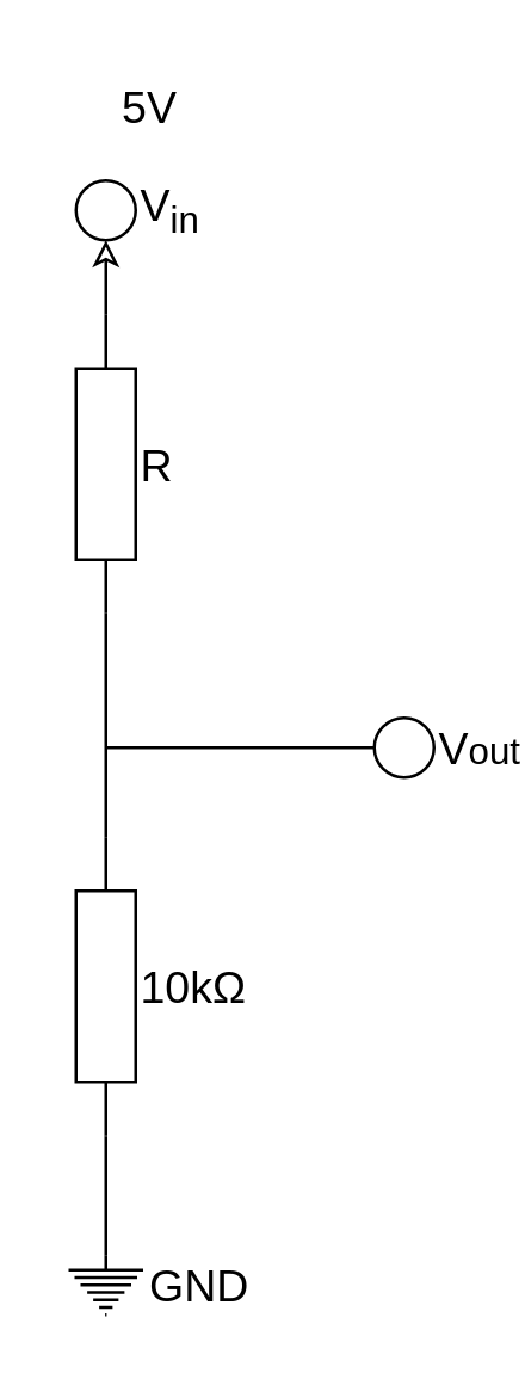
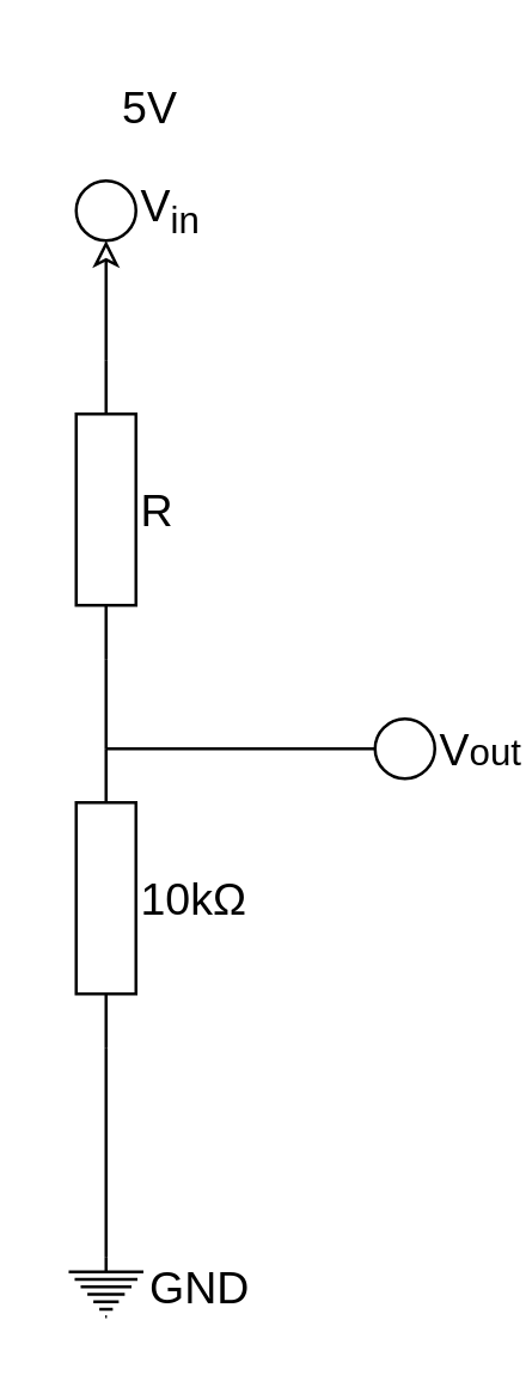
- <mxCell id="4" value="R" style="pointerEvents=1;verticalLabelPosition=middle;shadow=0;dashed=0;align=left;html=1;verticalAlign=middle;shape=mxgraph.electrical.resistors.resistor_1;direction=south;fontSize=15;labelPosition=right;" vertex="1" parent="1"><mxGeometry x="25" y="105" width="20" height="100" as="geometry" /></mxCell>
+ <mxCell id="4" value="R" style="pointerEvents=1;verticalLabelPosition=middle;shadow=0;dashed=0;align=left;html=1;verticalAlign=middle;shape=mxgraph.electrical.resistors.resistor_1;direction=south;fontSize=15;labelPosition=right;" vertex="1" parent="1"><mxGeometry x="25" y="120" width="20" height="100" as="geometry" /></mxCell>
- <mxCell id="6" value="10kΩ" style="pointerEvents=1;verticalLabelPosition=middle;shadow=0;dashed=0;align=left;html=1;verticalAlign=middle;shape=mxgraph.electrical.resistors.resistor_1;direction=south;fontSize=15;labelPosition=right;" vertex="1" parent="1"><mxGeometry x="25" y="280" width="20" height="100" as="geometry" /></mxCell>
+ <mxCell id="6" value="10kΩ" style="pointerEvents=1;verticalLabelPosition=middle;shadow=0;dashed=0;align=left;html=1;verticalAlign=middle;shape=mxgraph.electrical.resistors.resistor_1;direction=south;fontSize=15;labelPosition=right;" vertex="1" parent="1"><mxGeometry x="25" y="250" width="20" height="100" as="geometry" /></mxCell>
